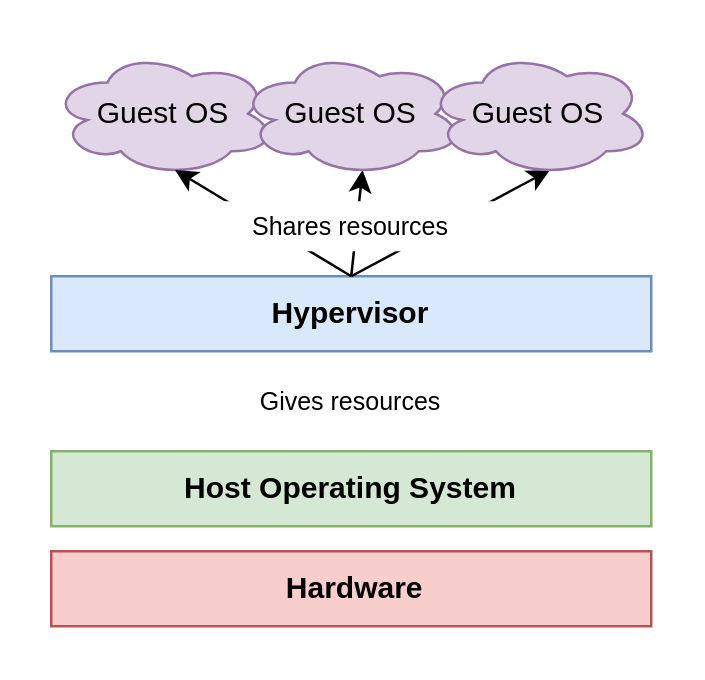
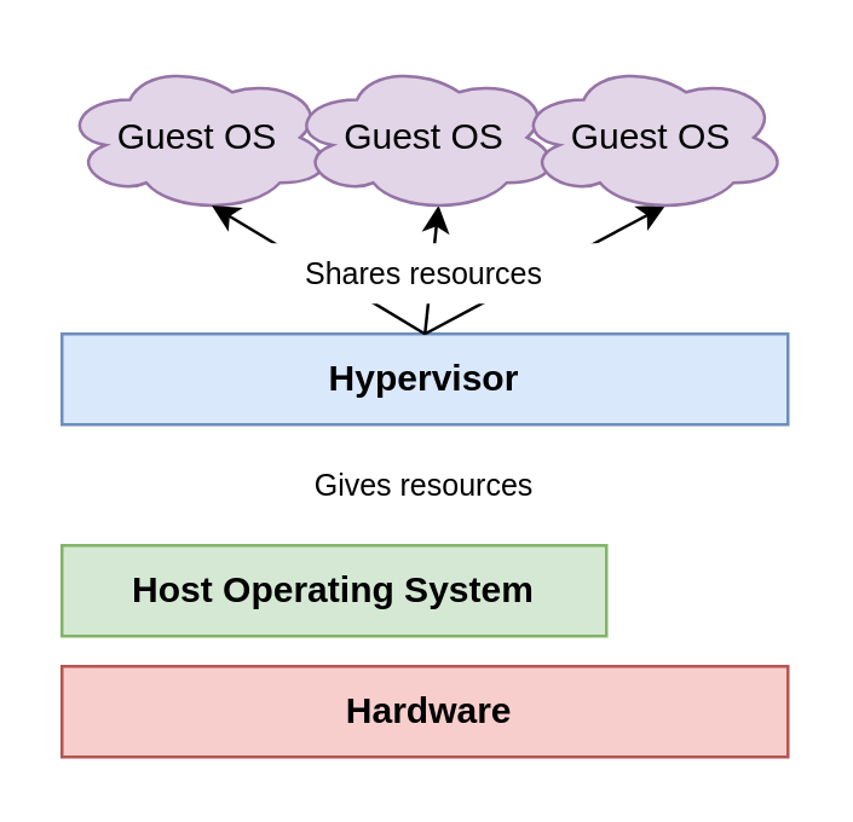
- <mxCell id="3" value="Host Operating System" style="rounded=0;whiteSpace=wrap;html=1;fillColor=#d5e8d4;strokeColor=#82b366;fontStyle=1" vertex="1" parent="1"><mxGeometry y="180" width="240" height="30" as="geometry" x="20" /></mxCell>
+ <mxCell id="3" value="Host Operating System" style="rounded=0;whiteSpace=wrap;html=1;fillColor=#d5e8d4;strokeColor=#82b366;fontStyle=1" vertex="1" parent="1"><mxGeometry x="20" y="180" width="180" height="30" as="geometry" /></mxCell>
